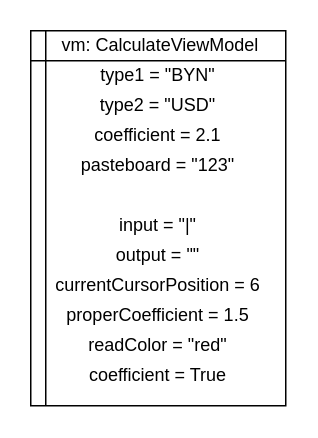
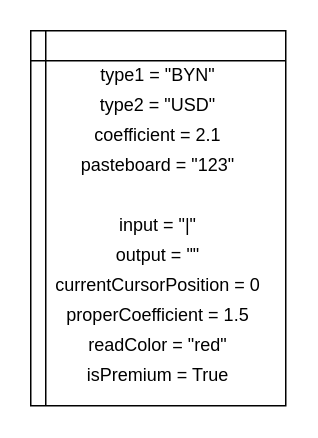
- <mxCell id="3" value="&amp;nbsp;vm: CalculateViewModel" style="text;html=1;strokeColor=none;fillColor=none;align=center;verticalAlign=middle;whiteSpace=wrap;rounded=0;" vertex="1" parent="1"><mxGeometry x="35" y="20" width="140" height="20" as="geometry" /></mxCell>
- <mxCell id="10" value="currentCursorPosition = 6" style="text;html=1;strokeColor=none;fillColor=none;align=center;verticalAlign=middle;whiteSpace=wrap;rounded=0;" vertex="1" parent="1"><mxGeometry x="30" y="180" width="150" height="20" as="geometry" /></mxCell>
+ <mxCell id="10" value="currentCursorPosition = 0" style="text;html=1;strokeColor=none;fillColor=none;align=center;verticalAlign=middle;whiteSpace=wrap;rounded=0;" vertex="1" parent="1"><mxGeometry x="30" y="180" width="150" height="20" as="geometry" /></mxCell>
- <mxCell id="13" value="coefficient = True" style="text;html=1;strokeColor=none;fillColor=none;align=center;verticalAlign=middle;whiteSpace=wrap;rounded=0;" vertex="1" parent="1"><mxGeometry x="35" y="240" width="140" height="20" as="geometry" /></mxCell>
+ <mxCell id="13" value="isPremium = True" style="text;html=1;strokeColor=none;fillColor=none;align=center;verticalAlign=middle;whiteSpace=wrap;rounded=0;" vertex="1" parent="1"><mxGeometry x="35" y="240" width="140" height="20" as="geometry" /></mxCell>
